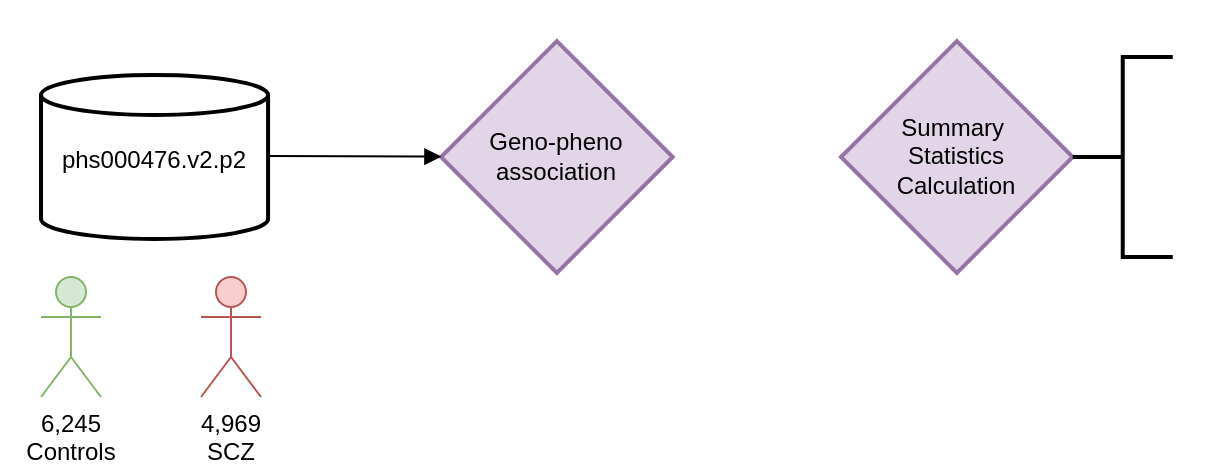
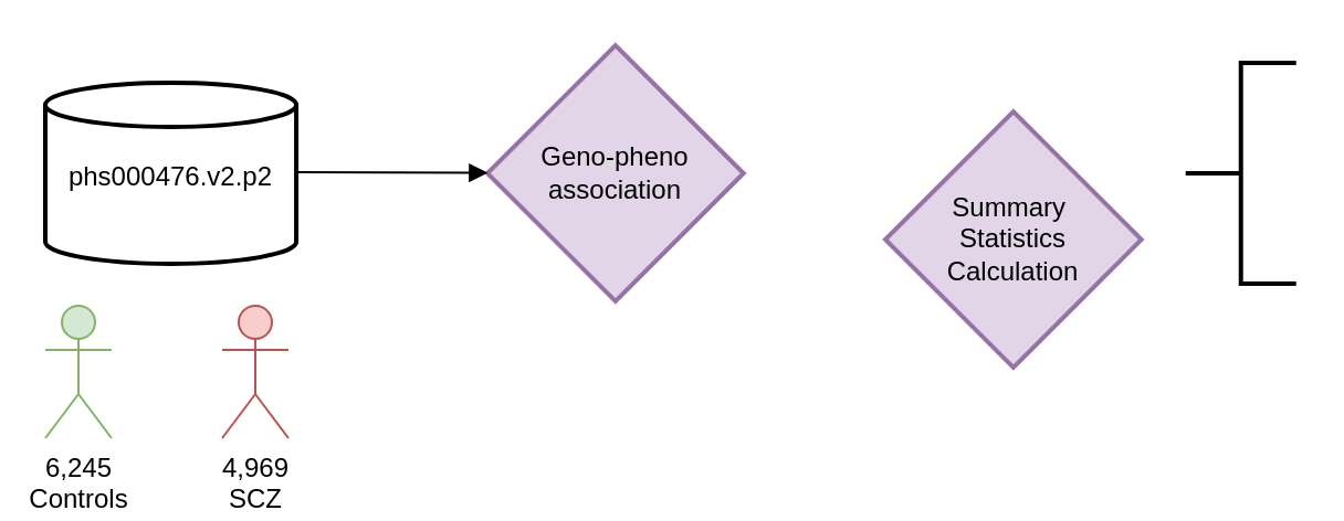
- <mxCell id="5" value="&lt;div&gt;Summary&amp;nbsp;&lt;/div&gt;&lt;div&gt;Statistics &lt;br&gt;&lt;/div&gt;&lt;div&gt;Calculation&lt;br&gt;&lt;/div&gt;" style="rhombus;strokeWidth=2;whiteSpace=wrap;fillColor=#e1d5e7;strokeColor=#9673a6;html=1;rounded=0;shadow=0;fillStyle=auto;" vertex="1" parent="1"><mxGeometry x="420" y="20.07" width="115.87" height="115.87" as="geometry" /></mxCell>
+ <mxCell id="5" value="&lt;div&gt;Summary&amp;nbsp;&lt;/div&gt;&lt;div&gt;Statistics &lt;br&gt;&lt;/div&gt;&lt;div&gt;Calculation&lt;br&gt;&lt;/div&gt;" style="rhombus;strokeWidth=2;whiteSpace=wrap;fillColor=#e1d5e7;strokeColor=#9673a6;html=1;rounded=0;shadow=0;fillStyle=auto;" vertex="1" parent="1"><mxGeometry x="400" y="50.07" width="115.87" height="115.87" as="geometry" /></mxCell>
